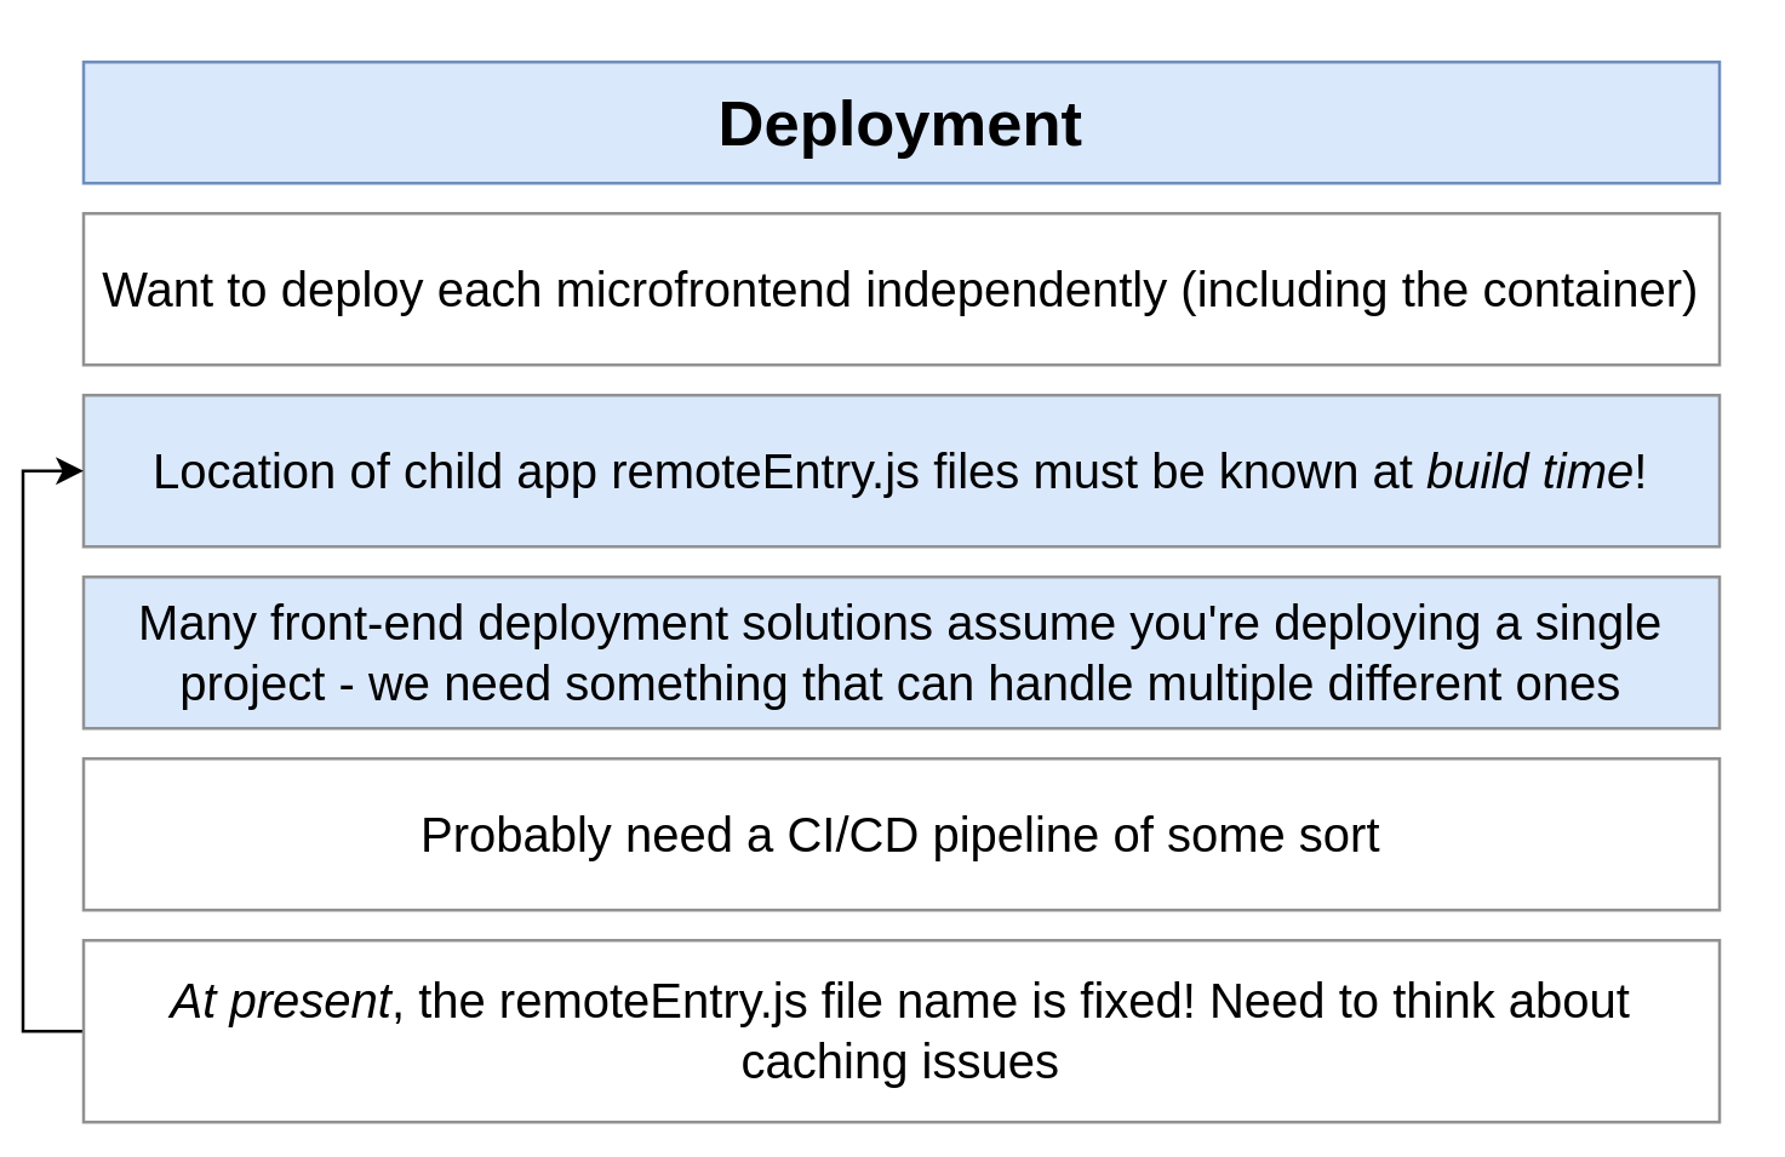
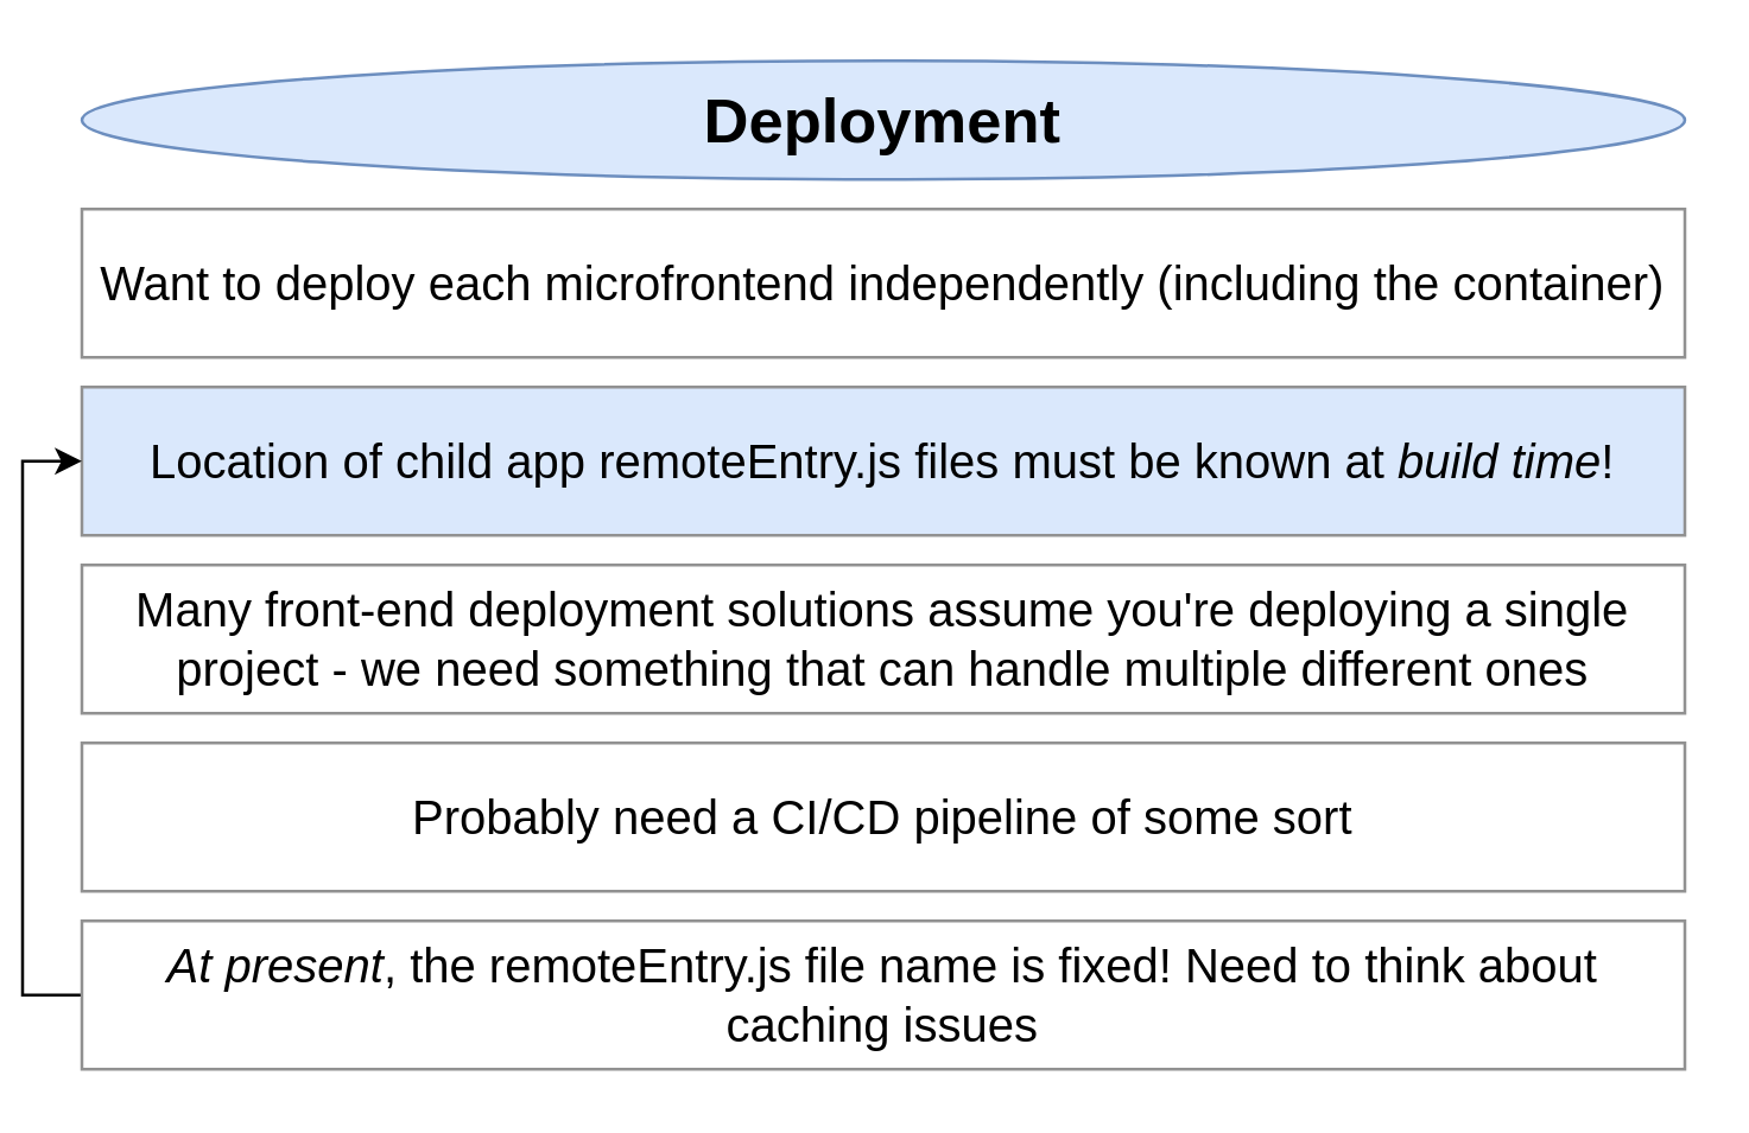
- <mxCell id="2" value="Deployment" style="rounded=0;whiteSpace=wrap;html=1;fillColor=#dae8fc;strokeColor=#6c8ebf;fontStyle=1;fontSize=21;" vertex="1" parent="1"><mxGeometry x="20" y="20" width="540" height="40" as="geometry" /></mxCell>
+ <mxCell id="2" value="Deployment" style="ellipse;whiteSpace=wrap;html=1;fillColor=#dae8fc;strokeColor=#6c8ebf;fontStyle=1;fontSize=21;" vertex="1" parent="1"><mxGeometry x="20" y="20" width="540" height="40" as="geometry" /></mxCell>
- <mxCell id="5" value="Many front-end deployment solutions assume you're deploying a single project - we need something that can handle multiple different ones" style="rounded=0;whiteSpace=wrap;html=1;fontSize=16;strokeColor=#919191;fillColor=#dae8fc;" vertex="1" parent="1"><mxGeometry x="20" y="190" width="540" height="50" as="geometry" /></mxCell>
+ <mxCell id="5" value="Many front-end deployment solutions assume you're deploying a single project - we need something that can handle multiple different ones" style="rounded=0;whiteSpace=wrap;html=1;fontSize=16;strokeColor=#919191;" vertex="1" parent="1"><mxGeometry x="20" y="190" width="540" height="50" as="geometry" /></mxCell>
- <mxCell id="7" value="&lt;i&gt;At present&lt;/i&gt;, the remoteEntry.js file name is fixed! Need to think about caching issues" style="rounded=0;whiteSpace=wrap;html=1;fontSize=16;strokeColor=#919191;" vertex="1" parent="1"><mxGeometry x="20" y="310" width="540" height="60" as="geometry" /></mxCell>
+ <mxCell id="7" value="&lt;i&gt;At present&lt;/i&gt;, the remoteEntry.js file name is fixed! Need to think about caching issues" style="rounded=0;whiteSpace=wrap;html=1;fontSize=16;strokeColor=#919191;" vertex="1" parent="1"><mxGeometry x="20" y="310" width="540" height="50" as="geometry" /></mxCell>
